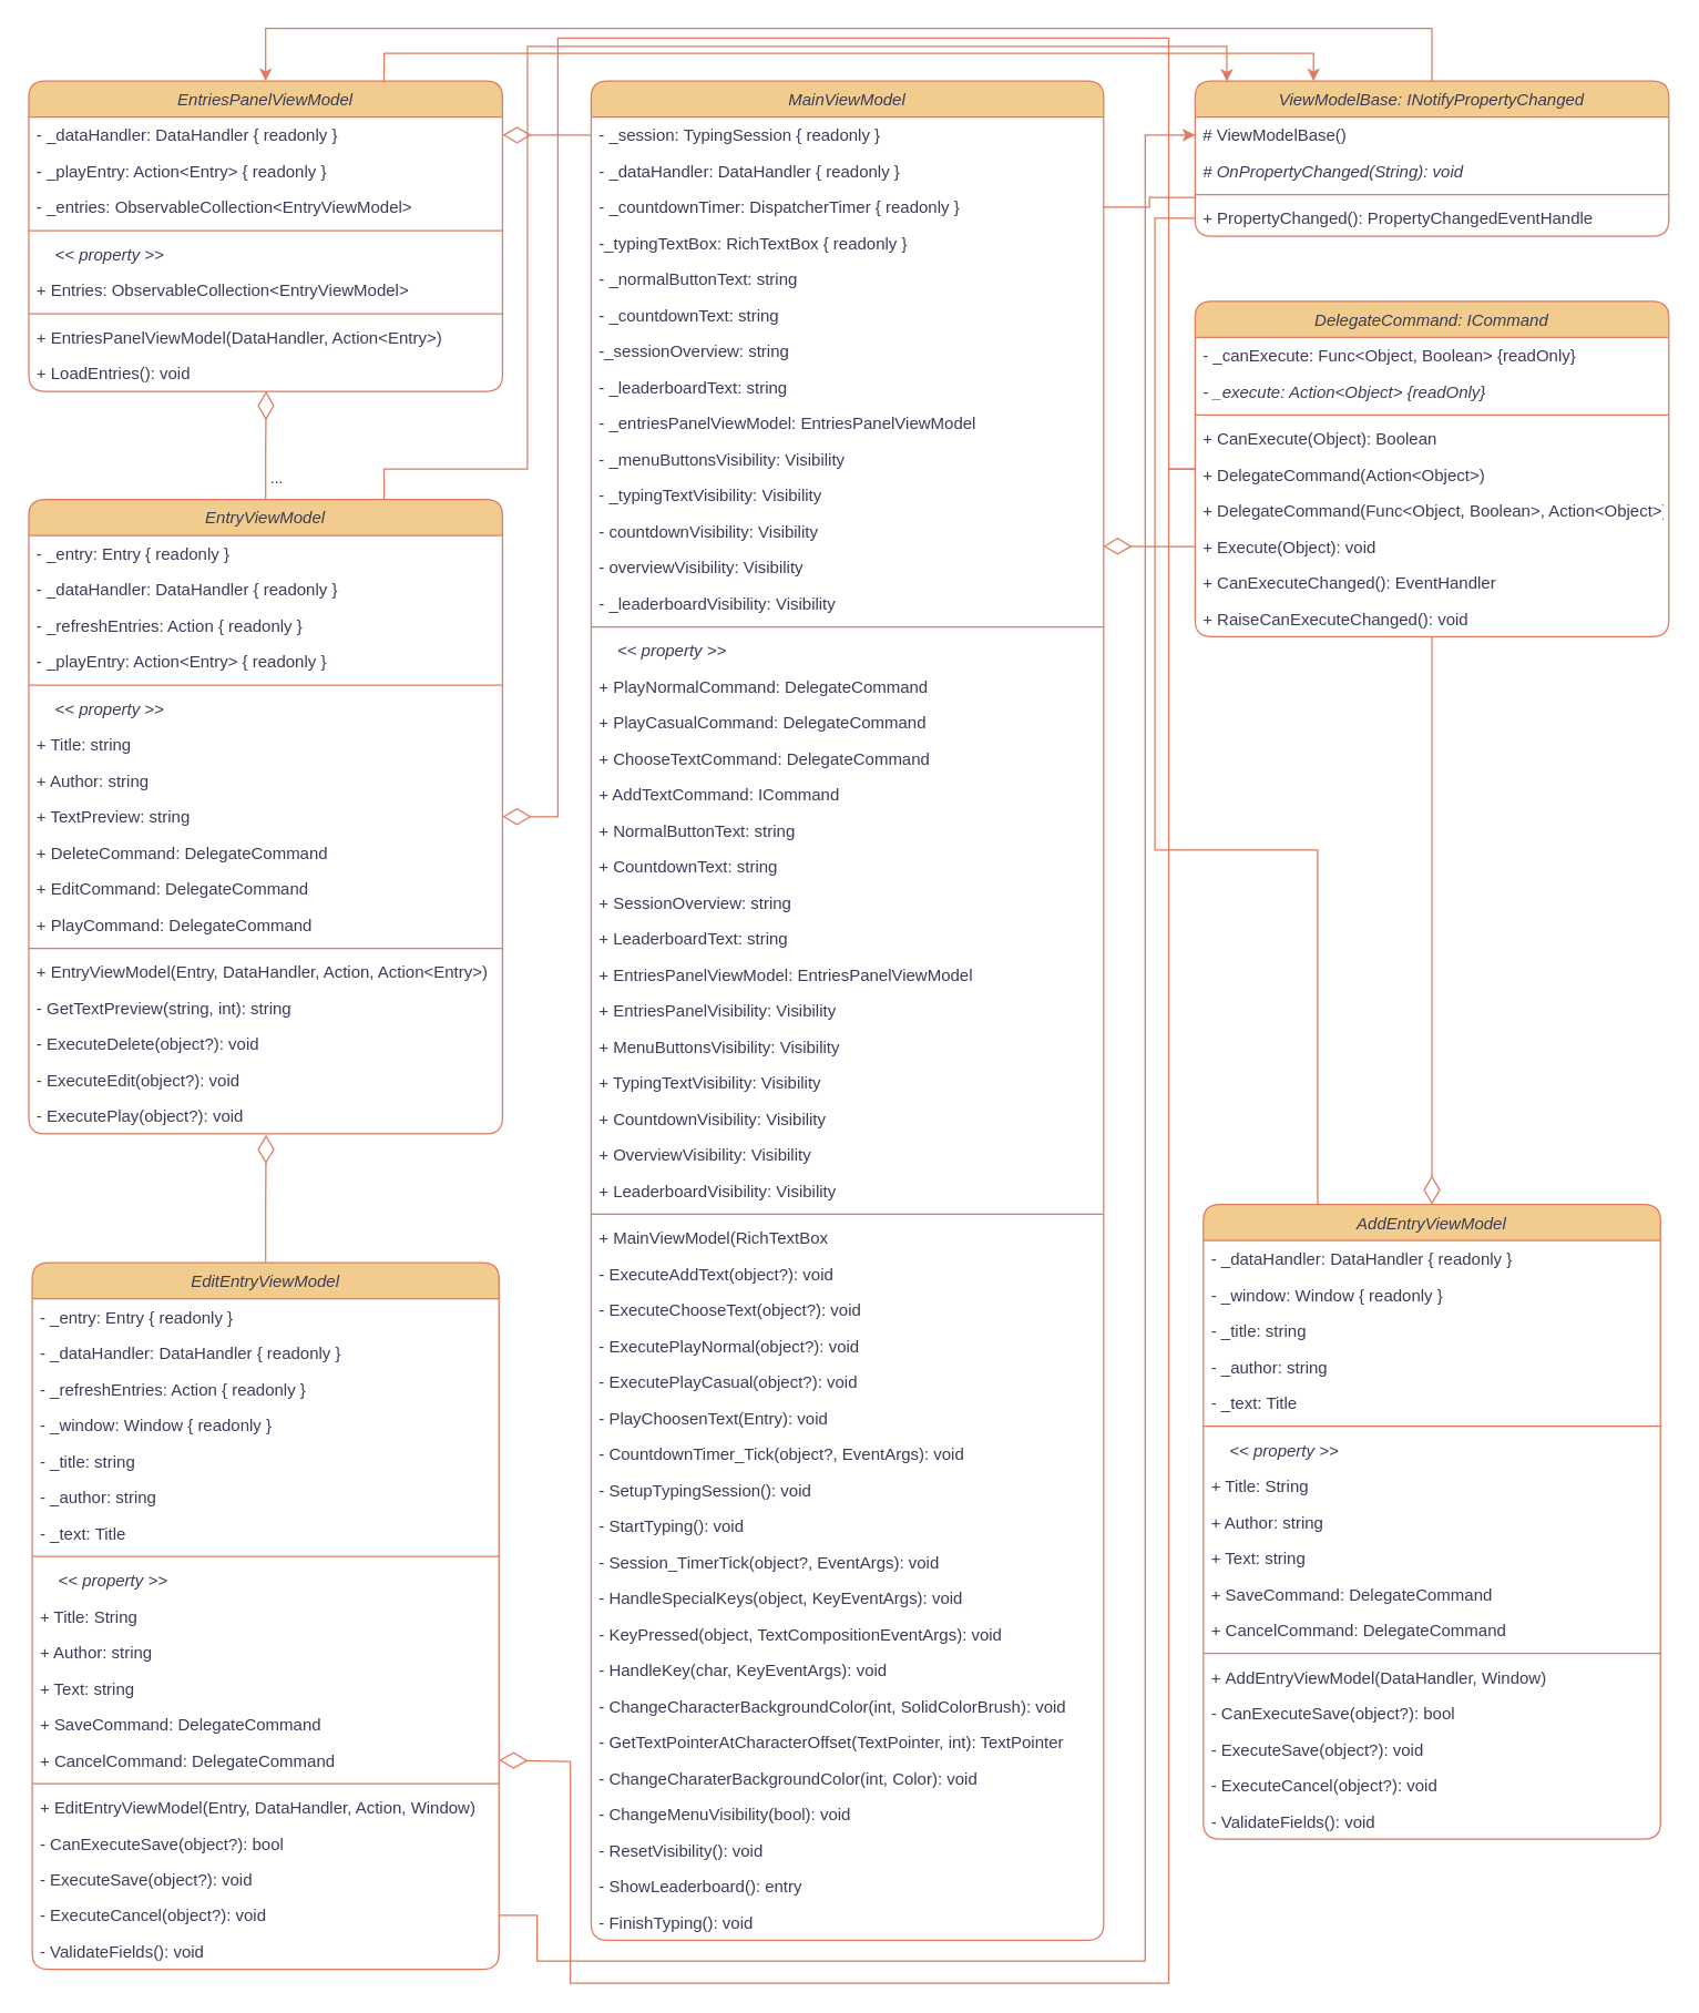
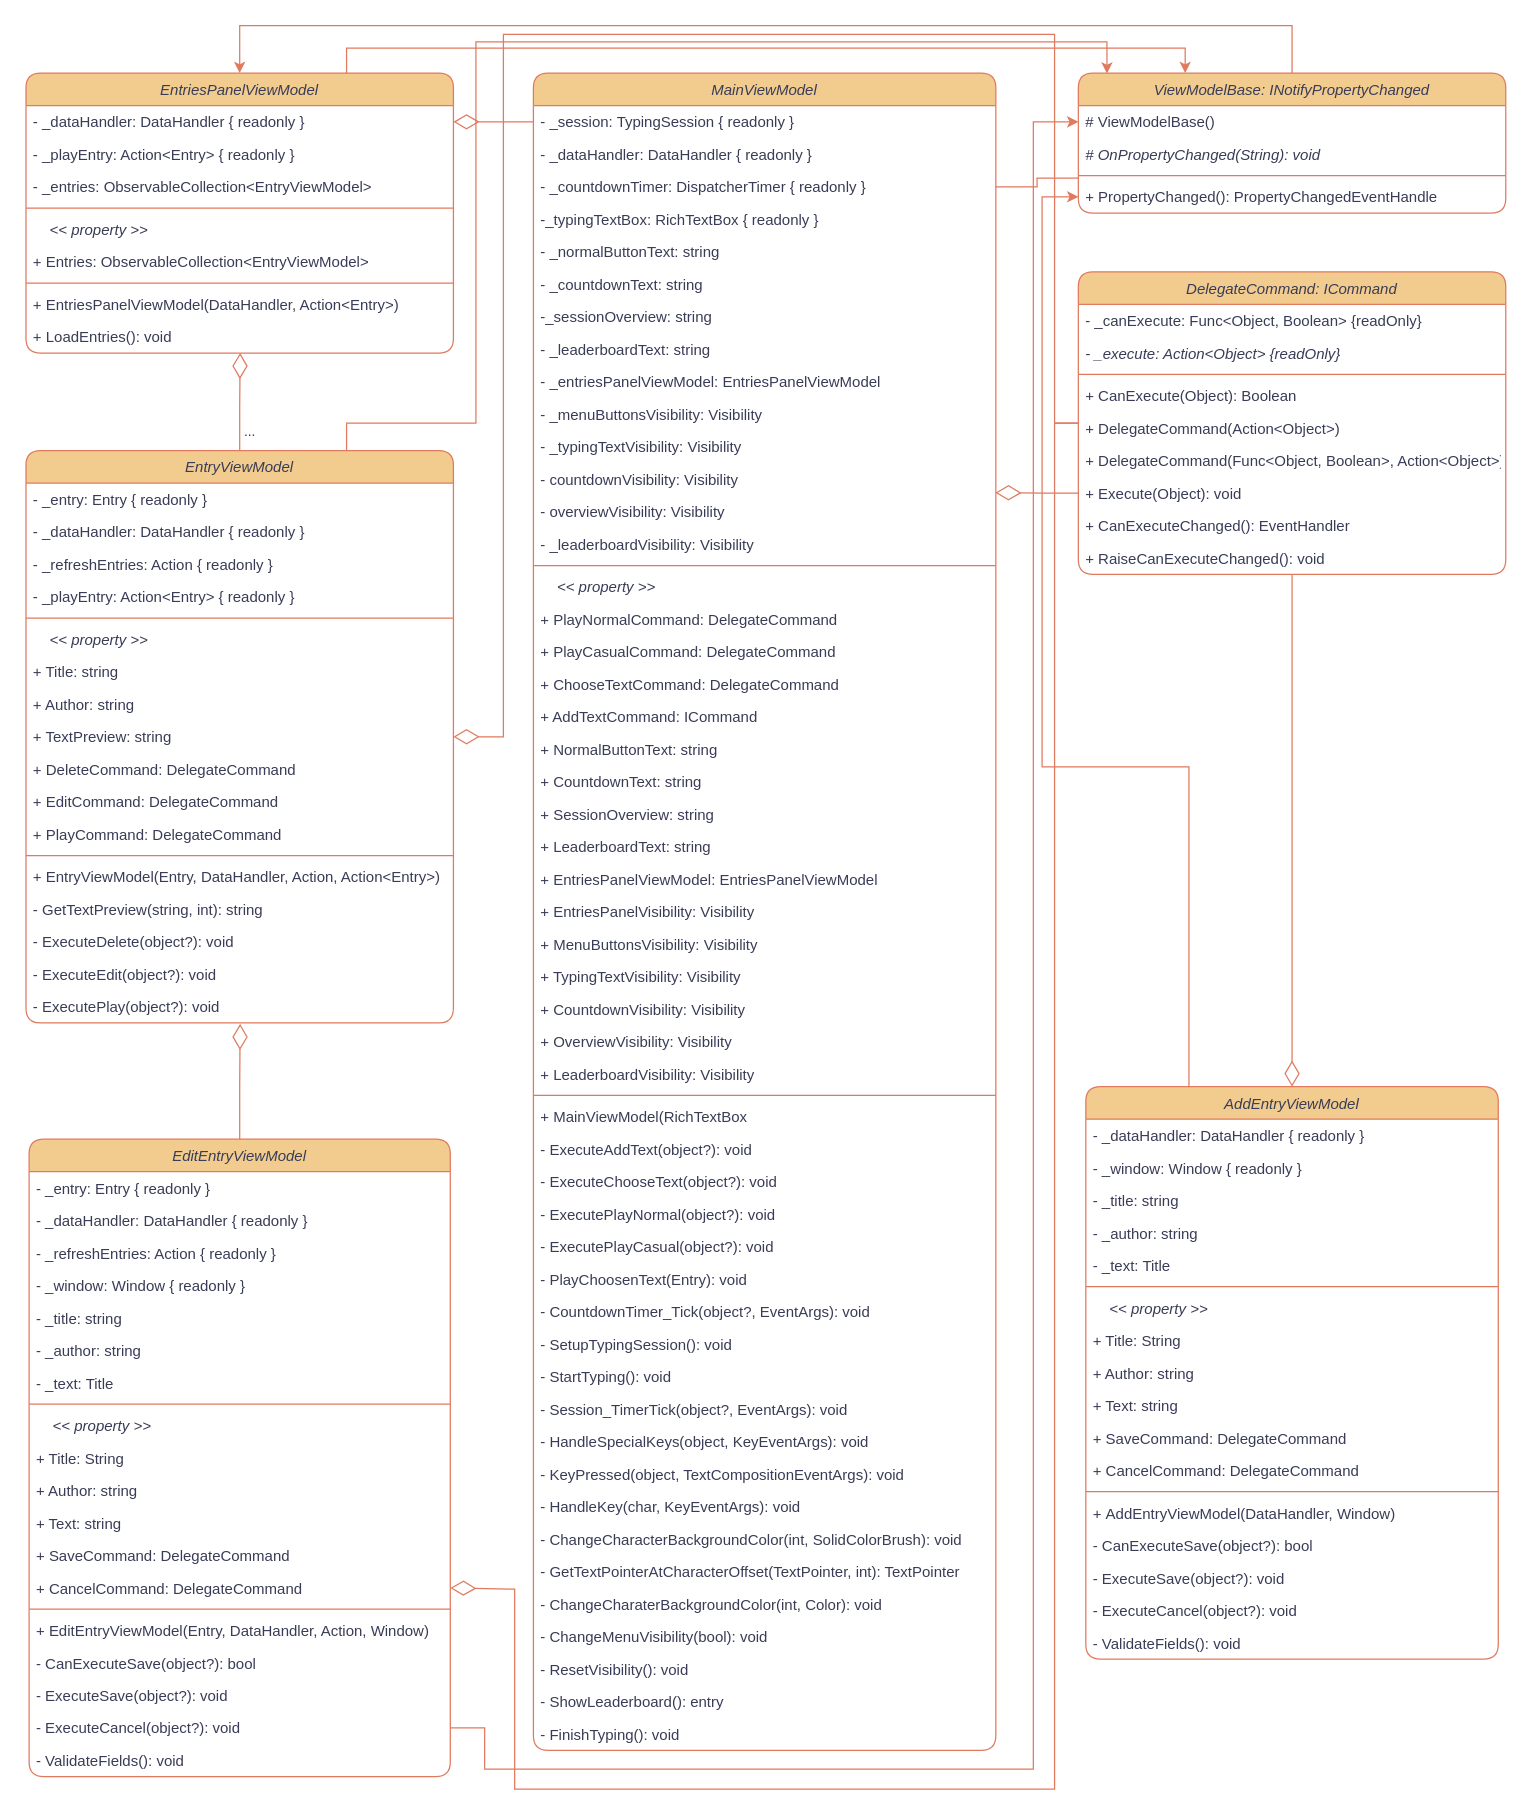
- <mxCell id="150" style="edgeStyle=orthogonalEdgeStyle;rounded=0;orthogonalLoop=1;jettySize=auto;html=1;exitX=0.25;exitY=0;exitDx=0;exitDy=0;entryX=0;entryY=0.5;entryDx=0;entryDy=0;strokeColor=#E07A5F;fontColor=default;fillColor=#F2CC8F;labelBackgroundColor=none;endArrow=none;" parent="1" source="109" target="133" edge="1"><mxGeometry relative="1" as="geometry"><Array as="points"><mxPoint x="951" y="613" /><mxPoint x="833" y="613" /><mxPoint x="833" y="157" /></Array></mxGeometry></mxCell>
+ <mxCell id="150" style="edgeStyle=orthogonalEdgeStyle;rounded=0;orthogonalLoop=1;jettySize=auto;html=1;exitX=0.25;exitY=0;exitDx=0;exitDy=0;entryX=0;entryY=0.5;entryDx=0;entryDy=0;strokeColor=#E07A5F;fontColor=default;fillColor=#F2CC8F;labelBackgroundColor=none;" parent="1" source="109" target="133" edge="1"><mxGeometry relative="1" as="geometry"><Array as="points"><mxPoint x="951" y="613" /><mxPoint x="833" y="613" /><mxPoint x="833" y="157" /></Array></mxGeometry></mxCell>
